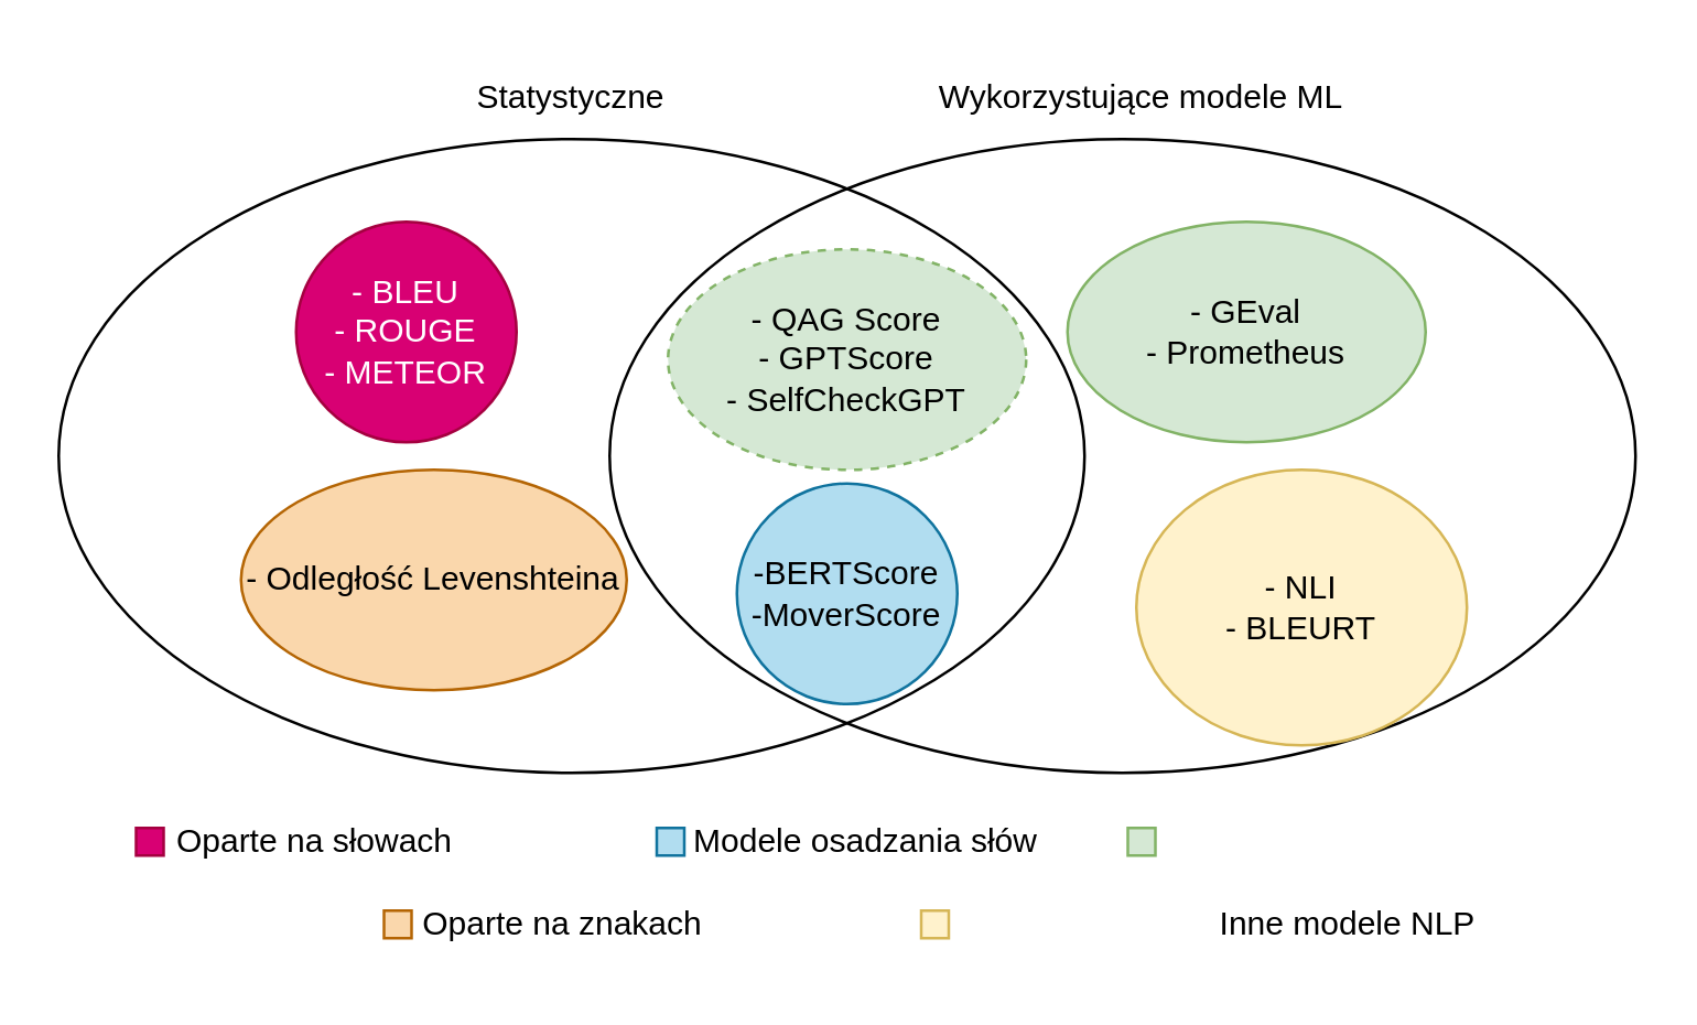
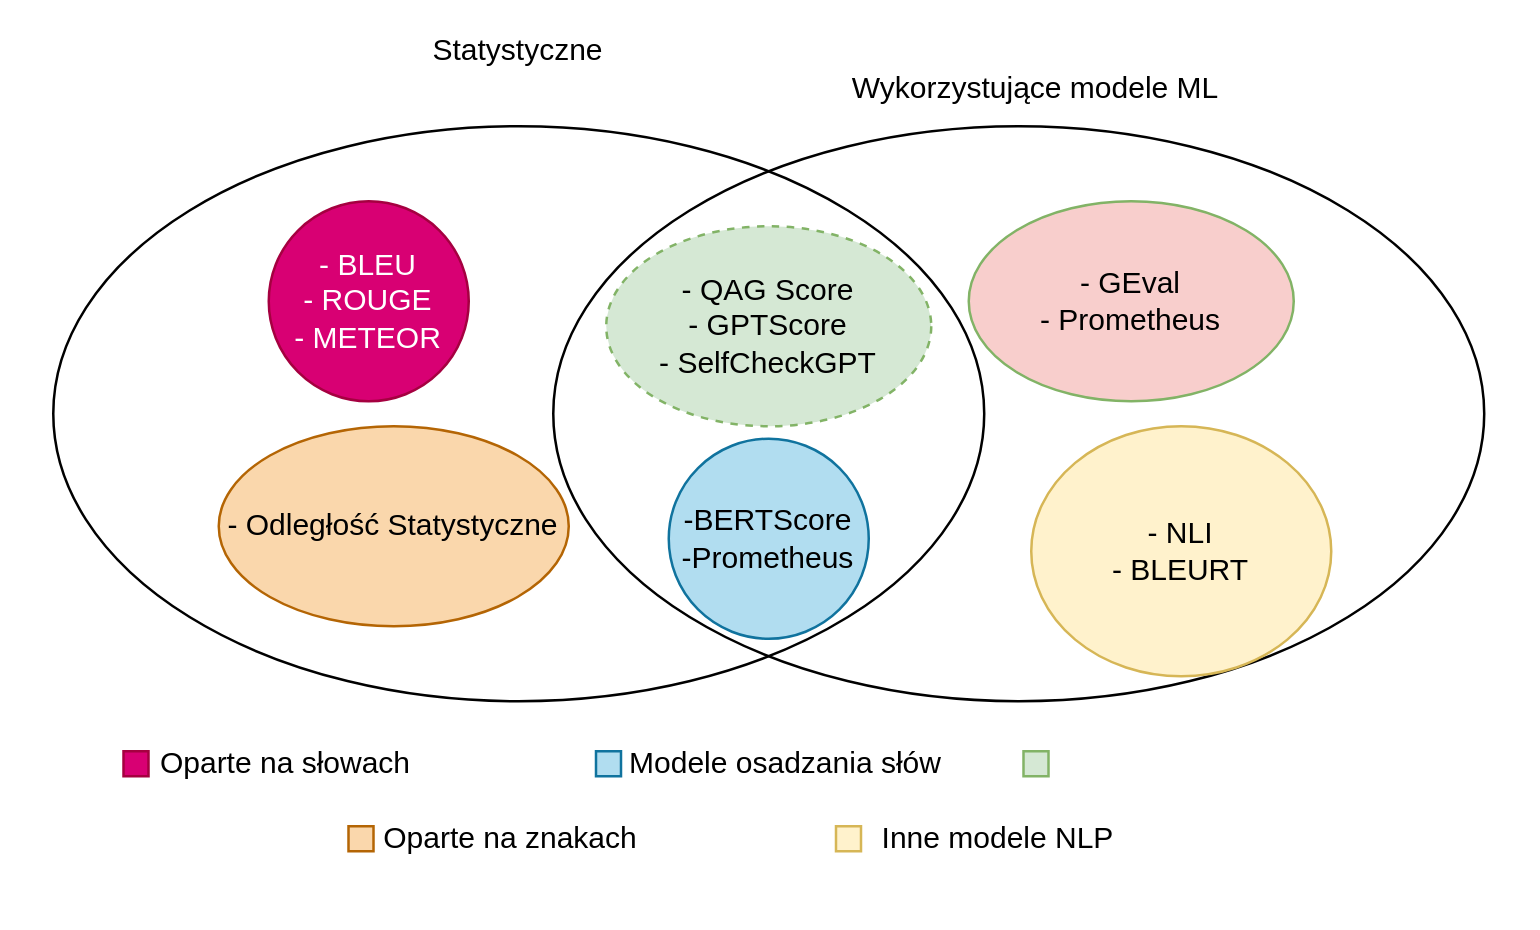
- <mxCell id="3" value="&lt;font style=&quot;font-size: 12px;&quot;&gt;Statystyczne&lt;/font&gt;" style="text;html=1;align=center;verticalAlign=middle;whiteSpace=wrap;rounded=0;" parent="1" vertex="1"><mxGeometry x="167" y="20" width="80" height="30" as="geometry" /></mxCell>
+ <mxCell id="3" value="&lt;font style=&quot;font-size: 12px;&quot;&gt;Statystyczne&lt;/font&gt;" style="text;html=1;align=center;verticalAlign=middle;whiteSpace=wrap;rounded=0;" parent="1" vertex="1"><mxGeometry x="167" y="5" width="80" height="30" as="geometry" /></mxCell>
- <mxCell id="10" value="- GEval&lt;div&gt;- Prometheus&lt;/div&gt;" style="ellipse;whiteSpace=wrap;html=1;fillColor=#d5e8d4;strokeColor=#82b366;" parent="1" vertex="1"><mxGeometry x="387" y="80" width="130" height="80" as="geometry" /></mxCell>
+ <mxCell id="10" value="- GEval&lt;div&gt;- Prometheus&lt;/div&gt;" style="ellipse;whiteSpace=wrap;html=1;fillColor=#f8cecc;strokeColor=#82b366;" parent="1" vertex="1"><mxGeometry x="387" y="80" width="130" height="80" as="geometry" /></mxCell>
- <mxCell id="7" value="- Odległość Levenshteina" style="ellipse;whiteSpace=wrap;html=1;fillColor=#fad7ac;strokeColor=#b46504;" parent="1" vertex="1"><mxGeometry x="87" y="170" width="140" height="80" as="geometry" /></mxCell>
+ <mxCell id="7" value="- Odległość Statystyczne" style="ellipse;whiteSpace=wrap;html=1;fillColor=#fad7ac;strokeColor=#b46504;" parent="1" vertex="1"><mxGeometry x="87" y="170" width="140" height="80" as="geometry" /></mxCell>
- <mxCell id="8" value="-BERTScore&lt;div&gt;-MoverScore&lt;/div&gt;" style="ellipse;whiteSpace=wrap;html=1;aspect=fixed;fillColor=#b1ddf0;strokeColor=#10739e;" parent="1" vertex="1"><mxGeometry x="267" y="175" width="80" height="80" as="geometry" /></mxCell>
+ <mxCell id="8" value="-BERTScore&lt;div&gt;-Prometheus&lt;/div&gt;" style="ellipse;whiteSpace=wrap;html=1;aspect=fixed;fillColor=#b1ddf0;strokeColor=#10739e;" parent="1" vertex="1"><mxGeometry x="267" y="175" width="80" height="80" as="geometry" /></mxCell>
- <mxCell id="20" value="Inne modele NLP" style="text;html=1;align=center;verticalAlign=middle;whiteSpace=wrap;rounded=0;" parent="1" vertex="1"><mxGeometry x="433.9" y="320" width="110" height="30" as="geometry" /></mxCell>
+ <mxCell id="20" value="Inne modele NLP" style="text;html=1;align=center;verticalAlign=middle;whiteSpace=wrap;rounded=0;" parent="1" vertex="1"><mxGeometry x="343.9" y="320" width="110" height="30" as="geometry" /></mxCell>
